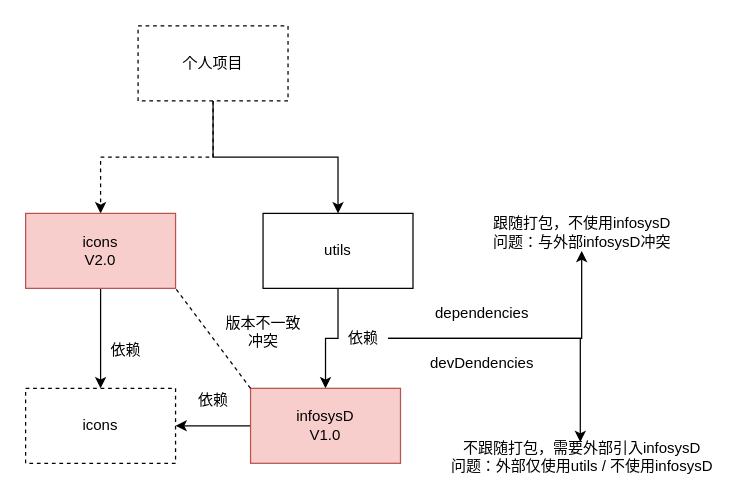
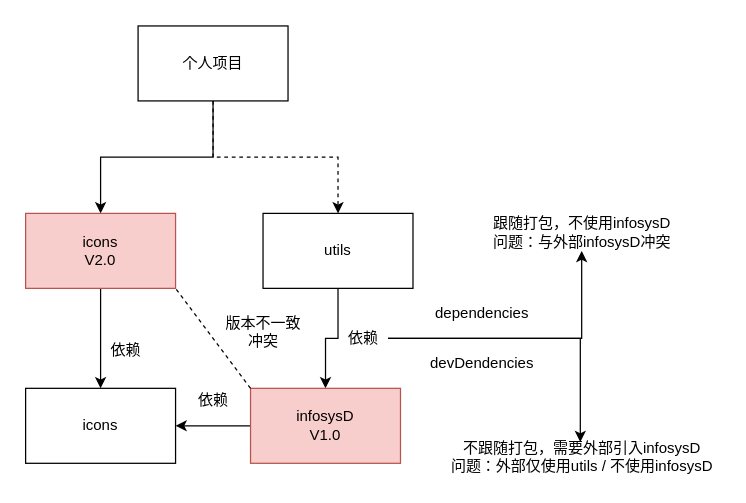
- <mxCell id="4" value="个人项目" style="rounded=0;whiteSpace=wrap;html=1;dashed=1;" vertex="1" parent="1"><mxGeometry x="110" y="20" width="120" height="60" as="geometry" /></mxCell>
+ <mxCell id="4" value="个人项目" style="rounded=0;whiteSpace=wrap;html=1;" vertex="1" parent="1"><mxGeometry x="110" y="20" width="120" height="60" as="geometry" /></mxCell>
- <mxCell id="3" value="" style="edgeStyle=orthogonalEdgeStyle;rounded=0;orthogonalLoop=1;jettySize=auto;html=1;dashed=1;" edge="1" parent="1" source="4" target="8"><mxGeometry relative="1" as="geometry" /></mxCell>
+ <mxCell id="3" value="" style="edgeStyle=orthogonalEdgeStyle;rounded=0;orthogonalLoop=1;jettySize=auto;html=1;" edge="1" parent="1" source="4" target="8"><mxGeometry relative="1" as="geometry" /></mxCell>
- <mxCell id="2" value="" style="edgeStyle=orthogonalEdgeStyle;rounded=0;orthogonalLoop=1;jettySize=auto;html=1;" edge="1" parent="1" source="4" target="6"><mxGeometry relative="1" as="geometry" /></mxCell>
+ <mxCell id="2" value="" style="edgeStyle=orthogonalEdgeStyle;rounded=0;orthogonalLoop=1;jettySize=auto;html=1;dashed=1;" edge="1" parent="1" source="4" target="6"><mxGeometry relative="1" as="geometry" /></mxCell>
- <mxCell id="13" value="icons" style="rounded=0;whiteSpace=wrap;html=1;dashed=1;" vertex="1" parent="1"><mxGeometry x="20" y="310" width="120" height="60" as="geometry" /></mxCell>
+ <mxCell id="13" value="icons" style="rounded=0;whiteSpace=wrap;html=1;" vertex="1" parent="1"><mxGeometry x="20" y="310" width="120" height="60" as="geometry" /></mxCell>
